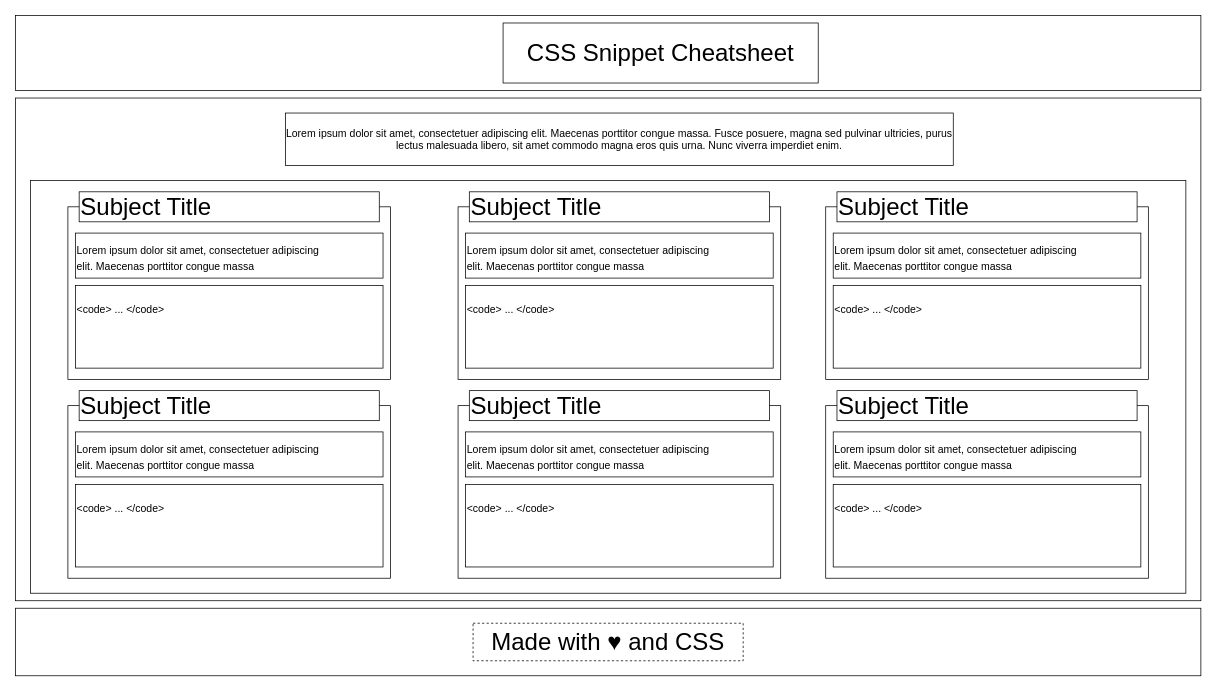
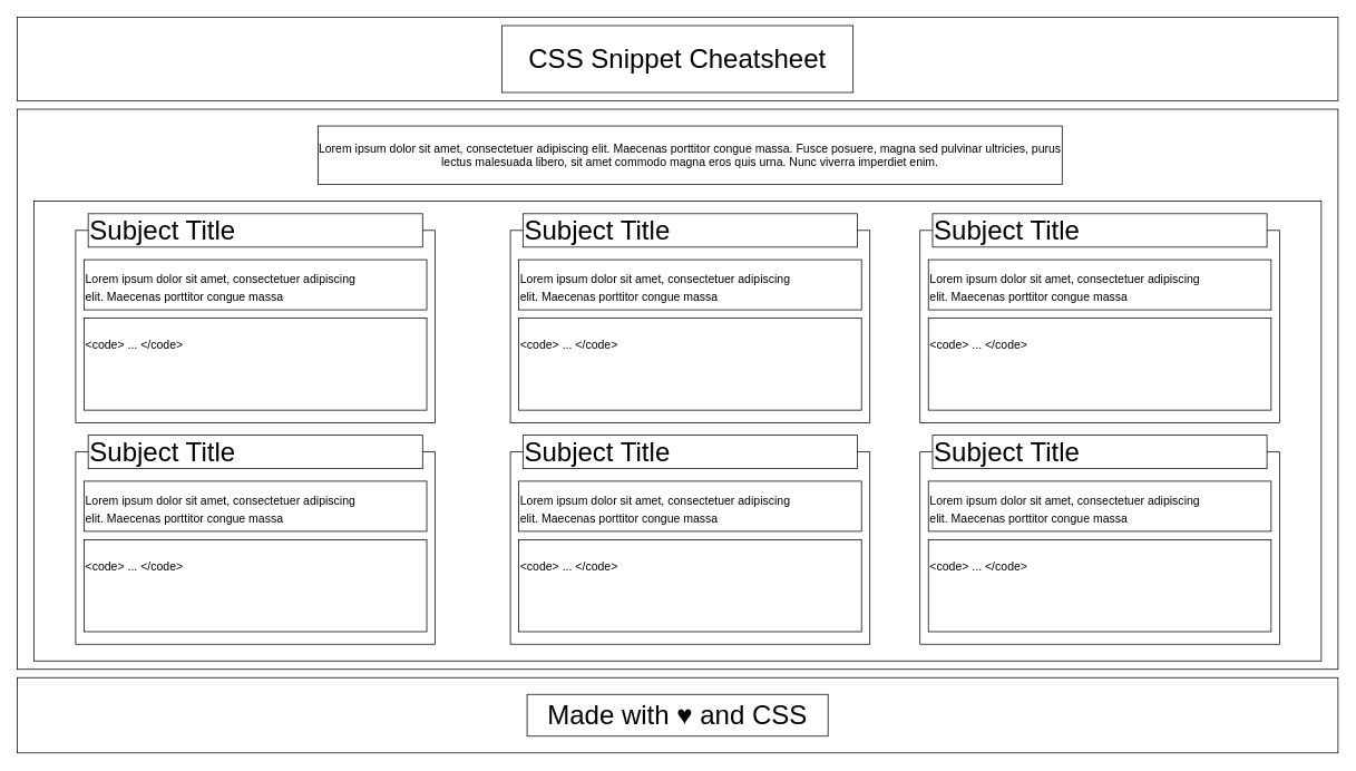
- <mxCell id="4" value="CSS Snippet Cheatsheet" style="rounded=0;whiteSpace=wrap;html=1;fontSize=32;fillColor=none;" vertex="1" parent="1"><mxGeometry x="670" y="30" width="420" height="80" as="geometry" /></mxCell>
+ <mxCell id="4" value="CSS Snippet Cheatsheet" style="rounded=0;whiteSpace=wrap;html=1;fontSize=32;fillColor=none;" vertex="1" parent="1"><mxGeometry x="600" y="30" width="420" height="80" as="geometry" /></mxCell>
- <mxCell id="32" value="Made with ♥ and CSS" style="rounded=0;whiteSpace=wrap;html=1;fontSize=32;fillColor=none;dashed=1;" vertex="1" parent="1"><mxGeometry x="630" y="830" width="360" height="50" as="geometry" /></mxCell>
+ <mxCell id="32" value="Made with ♥ and CSS" style="rounded=0;whiteSpace=wrap;html=1;fontSize=32;fillColor=none;" vertex="1" parent="1"><mxGeometry x="630" y="830" width="360" height="50" as="geometry" /></mxCell>
